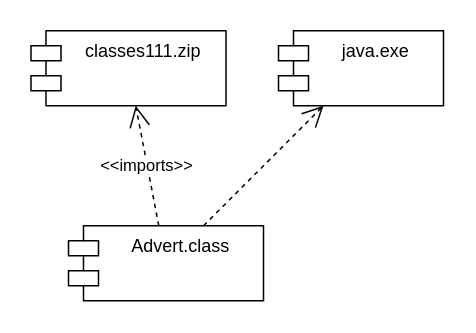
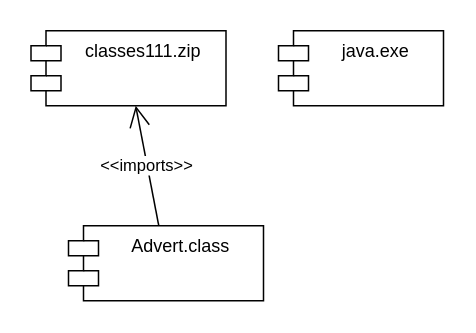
- <mxCell id="6" value="" style="endArrow=open;endSize=12;dashed=1;html=1;rounded=0;" parent="1" source="2" target="5" edge="1"><mxGeometry width="160" relative="1" as="geometry"><mxPoint x="315" y="100" as="sourcePoint" /><mxPoint x="475" y="100" as="targetPoint" /></mxGeometry></mxCell>
- <mxCell id="4" value="&amp;lt;&amp;lt;imports&amp;gt;&amp;gt;" style="endArrow=open;endSize=12;dashed=1;html=1;rounded=0;" parent="1" source="2" target="3" edge="1"><mxGeometry width="160" relative="1" as="geometry"><mxPoint x="315" y="100" as="sourcePoint" /><mxPoint x="475" y="100" as="targetPoint" /></mxGeometry></mxCell>
+ <mxCell id="4" value="&amp;lt;&amp;lt;imports&amp;gt;&amp;gt;" style="endArrow=open;endSize=12;dashed=0;html=1;rounded=0;" parent="1" source="2" target="3" edge="1"><mxGeometry width="160" relative="1" as="geometry"><mxPoint x="315" y="100" as="sourcePoint" /><mxPoint x="475" y="100" as="targetPoint" /></mxGeometry></mxCell>
